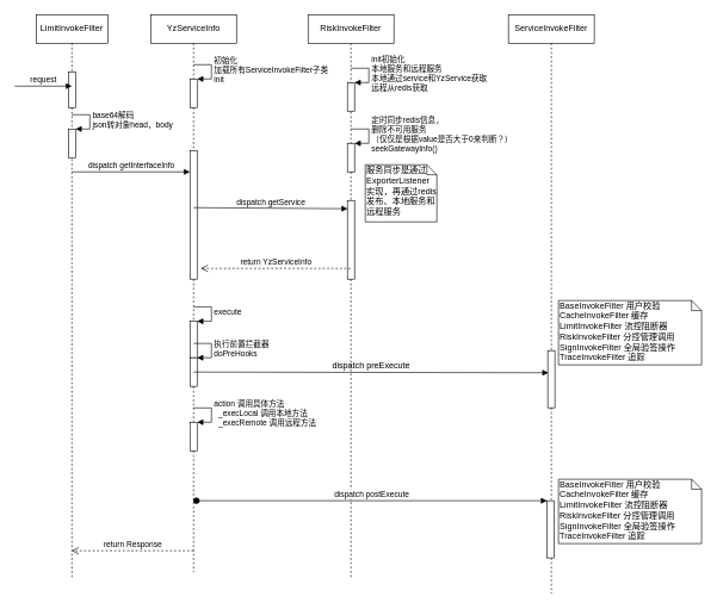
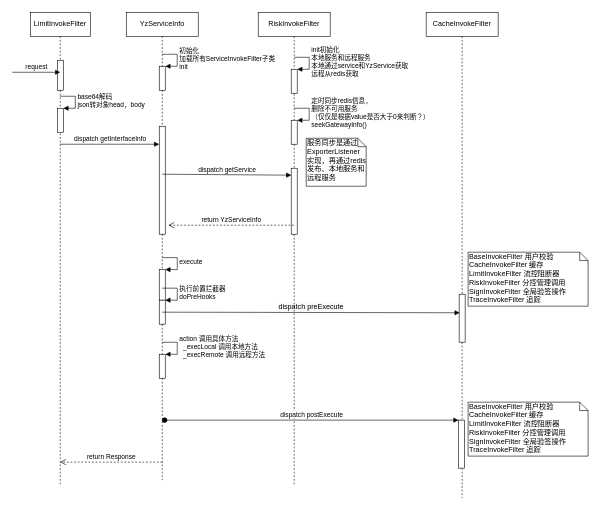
- <mxCell id="27" value="ServiceInvokeFilter" style="shape=umlLifeline;perimeter=lifelinePerimeter;whiteSpace=wrap;html=1;container=1;collapsible=0;recursiveResize=0;outlineConnect=0;" parent="1" vertex="1"><mxGeometry x="710" y="20" width="120" height="810" as="geometry" /></mxCell>
+ <mxCell id="27" value="CacheInvokeFilter" style="shape=umlLifeline;perimeter=lifelinePerimeter;whiteSpace=wrap;html=1;container=1;collapsible=0;recursiveResize=0;outlineConnect=0;" parent="1" vertex="1"><mxGeometry x="710" y="20" width="120" height="810" as="geometry" /></mxCell>
